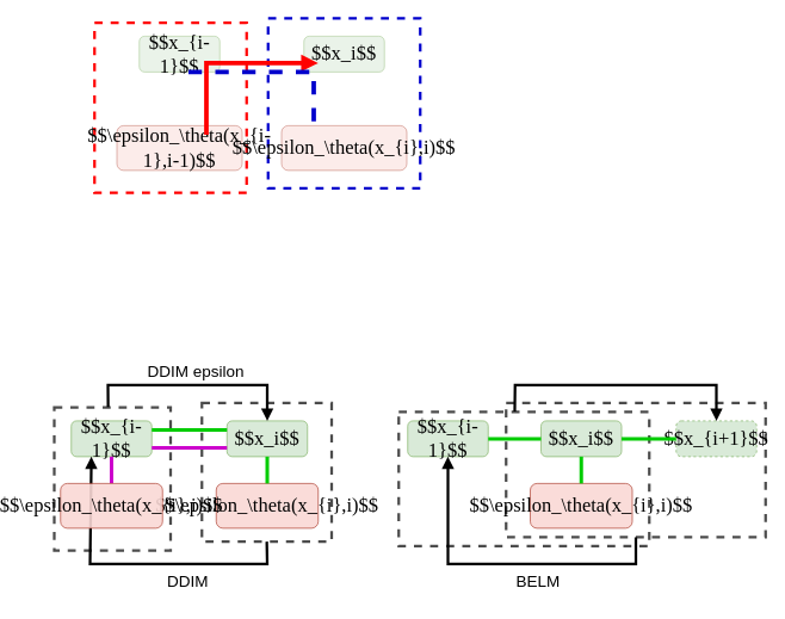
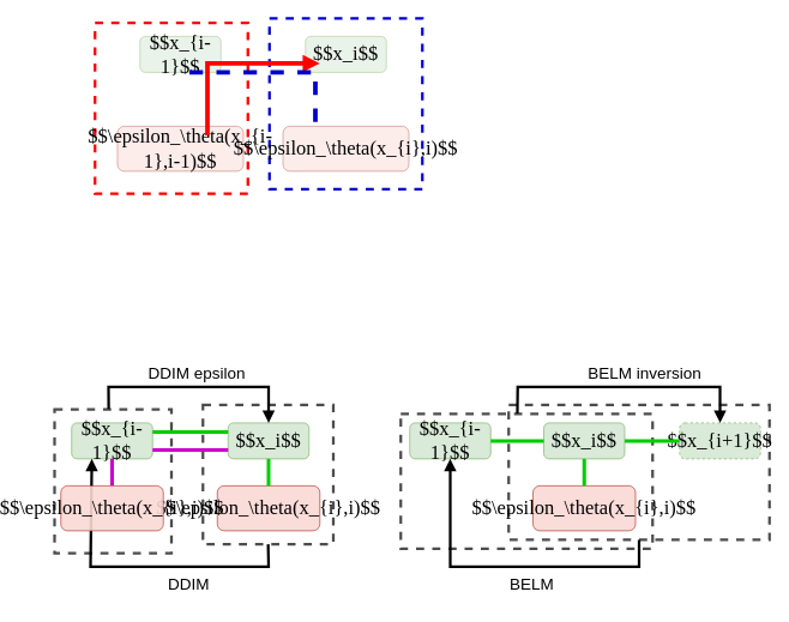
+ <mxCell id="22" value="&lt;font style=&quot;font-size: 18px;&quot;&gt;BELM inversion&lt;/font&gt;" style="text;html=1;align=center;verticalAlign=middle;resizable=0;points=[];autosize=1;strokeColor=none;fillColor=none;" vertex="1" parent="1"><mxGeometry x="603" y="395" width="145" height="40" as="geometry" /></mxCell>
- <mxCell id="23" value="&lt;font style=&quot;font-size: 18px;&quot;&gt;BELM&amp;nbsp;&lt;/font&gt;" style="text;html=1;align=center;verticalAlign=middle;resizable=0;points=[];autosize=1;strokeColor=none;fillColor=none;" vertex="1" parent="1"><mxGeometry x="525" y="630" width="75" height="40" as="geometry" /></mxCell>
+ <mxCell id="23" value="&lt;font style=&quot;font-size: 18px;&quot;&gt;BELM&amp;nbsp;&lt;/font&gt;" style="text;html=1;align=center;verticalAlign=middle;resizable=0;points=[];autosize=1;strokeColor=none;fillColor=none;" vertex="1" parent="1"><mxGeometry x="515" y="630" width="75" height="40" as="geometry" /></mxCell>
